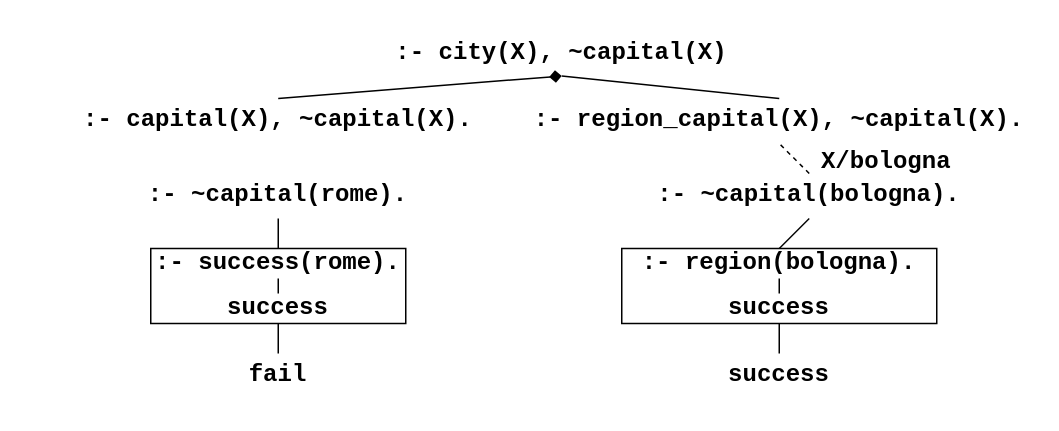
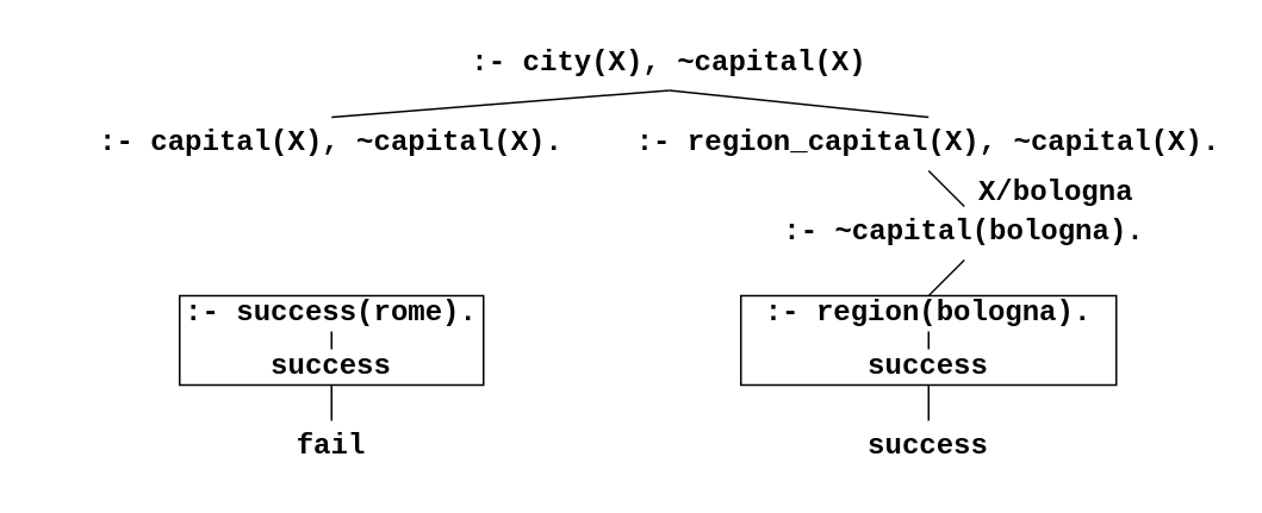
- <mxCell id="7" value="" style="endArrow=diamond;html=1;rounded=0;entryX=0.5;entryY=1;entryDx=0;entryDy=0;exitX=0.5;exitY=0;exitDx=0;exitDy=0;fontStyle=1;" edge="1" parent="1" source="5" target="4"><mxGeometry width="50" height="50" relative="1" as="geometry"><mxPoint x="330" y="165" as="sourcePoint" /><mxPoint x="380" y="115" as="targetPoint" /></mxGeometry></mxCell>
+ <mxCell id="7" value="" style="endArrow=none;html=1;rounded=0;entryX=0.5;entryY=1;entryDx=0;entryDy=0;exitX=0.5;exitY=0;exitDx=0;exitDy=0;fontStyle=1" edge="1" parent="1" source="5" target="4"><mxGeometry width="50" height="50" relative="1" as="geometry"><mxPoint x="330" y="165" as="sourcePoint" /><mxPoint x="380" y="115" as="targetPoint" /></mxGeometry></mxCell>
- <mxCell id="11" value="" style="endArrow=none;html=1;rounded=0;entryX=0.5;entryY=1;entryDx=0;entryDy=0;exitX=0.5;exitY=0;exitDx=0;exitDy=0;fontStyle=1;dashed=1;" edge="1" parent="1" source="10" target="6"><mxGeometry width="50" height="50" relative="1" as="geometry"><mxPoint x="159" y="135" as="sourcePoint" /><mxPoint x="159" y="105" as="targetPoint" /></mxGeometry></mxCell>
+ <mxCell id="11" value="" style="endArrow=none;html=1;rounded=0;entryX=0.5;entryY=1;entryDx=0;entryDy=0;exitX=0.5;exitY=0;exitDx=0;exitDy=0;fontStyle=1" edge="1" parent="1" source="10" target="6"><mxGeometry width="50" height="50" relative="1" as="geometry"><mxPoint x="159" y="135" as="sourcePoint" /><mxPoint x="159" y="105" as="targetPoint" /></mxGeometry></mxCell>
- <mxCell id="9" value="&lt;font face=&quot;Courier New&quot; style=&quot;font-size: 16px;&quot;&gt;:- ~capital(rome).&lt;br style=&quot;font-size: 16px;&quot;&gt;&lt;/font&gt;" style="text;html=1;strokeColor=none;fillColor=none;align=center;verticalAlign=middle;whiteSpace=wrap;rounded=0;fontFamily=Courier New;fontSize=16;fontStyle=1" vertex="1" parent="1"><mxGeometry x="60" y="115" width="250" height="30" as="geometry" /></mxCell>
- <mxCell id="13" value="" style="endArrow=none;html=1;rounded=0;entryX=0.5;entryY=1;entryDx=0;entryDy=0;exitX=0.5;exitY=0;exitDx=0;exitDy=0;fontStyle=1" edge="1" parent="1" source="14" target="9"><mxGeometry width="50" height="50" relative="1" as="geometry"><mxPoint x="180" y="185" as="sourcePoint" /><mxPoint x="350" y="165" as="targetPoint" /></mxGeometry></mxCell>
